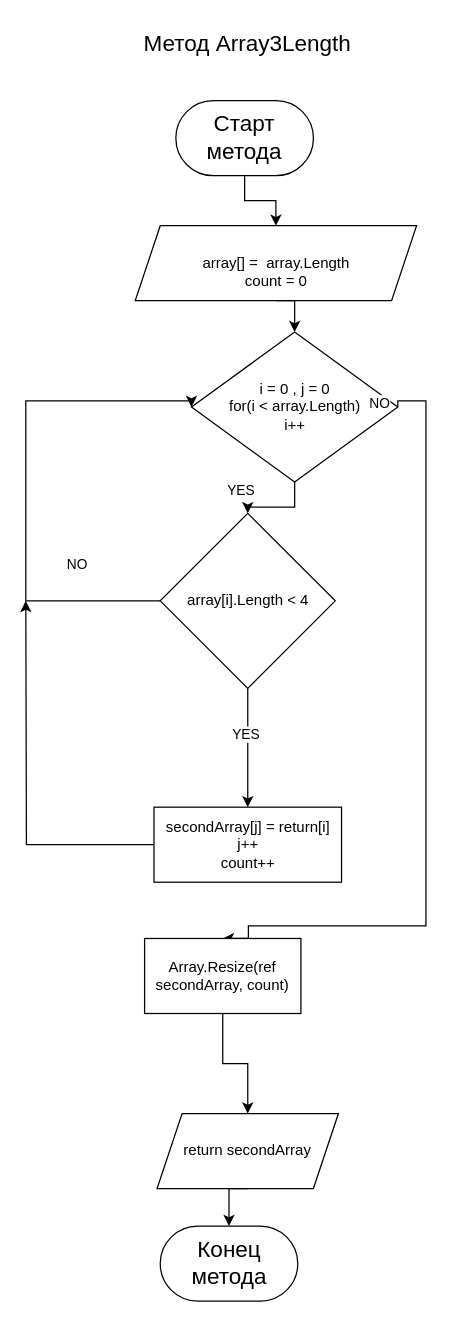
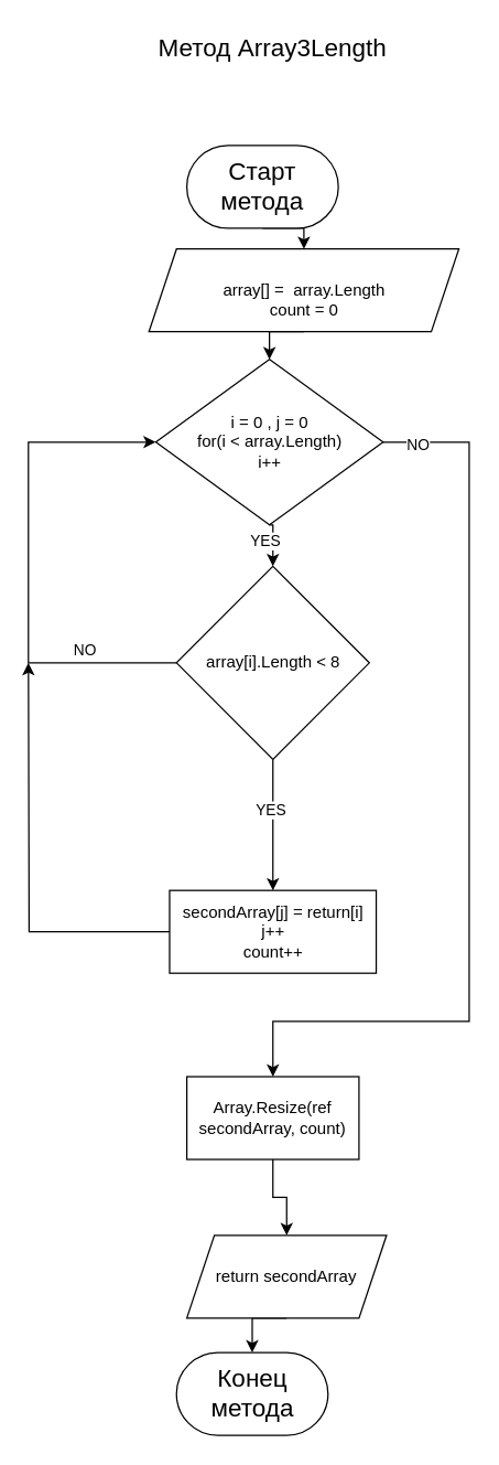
- <mxCell id="3" value="&lt;font style=&quot;font-size: 18px;&quot;&gt;Старт метода&lt;/font&gt;" style="rounded=1;whiteSpace=wrap;html=1;arcSize=50;" vertex="1" parent="1"><mxGeometry x="140" y="80" width="110" height="60" as="geometry" /></mxCell>
+ <mxCell id="3" value="&lt;font style=&quot;font-size: 18px;&quot;&gt;Старт метода&lt;/font&gt;" style="rounded=1;whiteSpace=wrap;html=1;arcSize=50;" vertex="1" parent="1"><mxGeometry x="135" y="105" width="110" height="60" as="geometry" /></mxCell>
- <mxCell id="8" value="i = 0 , j = 0&lt;br&gt;for(i &amp;lt; array.Length)&lt;br&gt;i++" style="rhombus;whiteSpace=wrap;html=1;" vertex="1" parent="1"><mxGeometry x="152.5" y="265" width="165" height="120" as="geometry" /></mxCell>
+ <mxCell id="8" value="i = 0 , j = 0&lt;br&gt;for(i &amp;lt; array.Length)&lt;br&gt;i++" style="rhombus;whiteSpace=wrap;html=1;" vertex="1" parent="1"><mxGeometry x="112.5" y="260" width="165" height="120" as="geometry" /></mxCell>
- <mxCell id="13" value="array[i].Length &amp;lt; 4" style="rhombus;whiteSpace=wrap;html=1;" vertex="1" parent="1"><mxGeometry x="127.5" y="410" width="140" height="140" as="geometry" /></mxCell>
+ <mxCell id="13" value="array[i].Length &amp;lt; 8" style="rhombus;whiteSpace=wrap;html=1;" vertex="1" parent="1"><mxGeometry x="127.5" y="410" width="140" height="140" as="geometry" /></mxCell>
- <mxCell id="18" value="Array.Resize(ref secondArray, count)" style="rounded=0;whiteSpace=wrap;html=1;" vertex="1" parent="1"><mxGeometry x="115" y="750" width="125" height="60" as="geometry" /></mxCell>
+ <mxCell id="18" value="Array.Resize(ref secondArray, count)" style="rounded=0;whiteSpace=wrap;html=1;" vertex="1" parent="1"><mxGeometry x="135" y="780" width="125" height="60" as="geometry" /></mxCell>
- <mxCell id="20" value="return secondArray" style="shape=parallelogram;perimeter=parallelogramPerimeter;whiteSpace=wrap;html=1;fixedSize=1;" vertex="1" parent="1"><mxGeometry x="125" y="890" width="145" height="60" as="geometry" /></mxCell>
+ <mxCell id="20" value="return secondArray" style="shape=parallelogram;perimeter=parallelogramPerimeter;whiteSpace=wrap;html=1;fixedSize=1;" vertex="1" parent="1"><mxGeometry x="135" y="895" width="145" height="60" as="geometry" /></mxCell>
